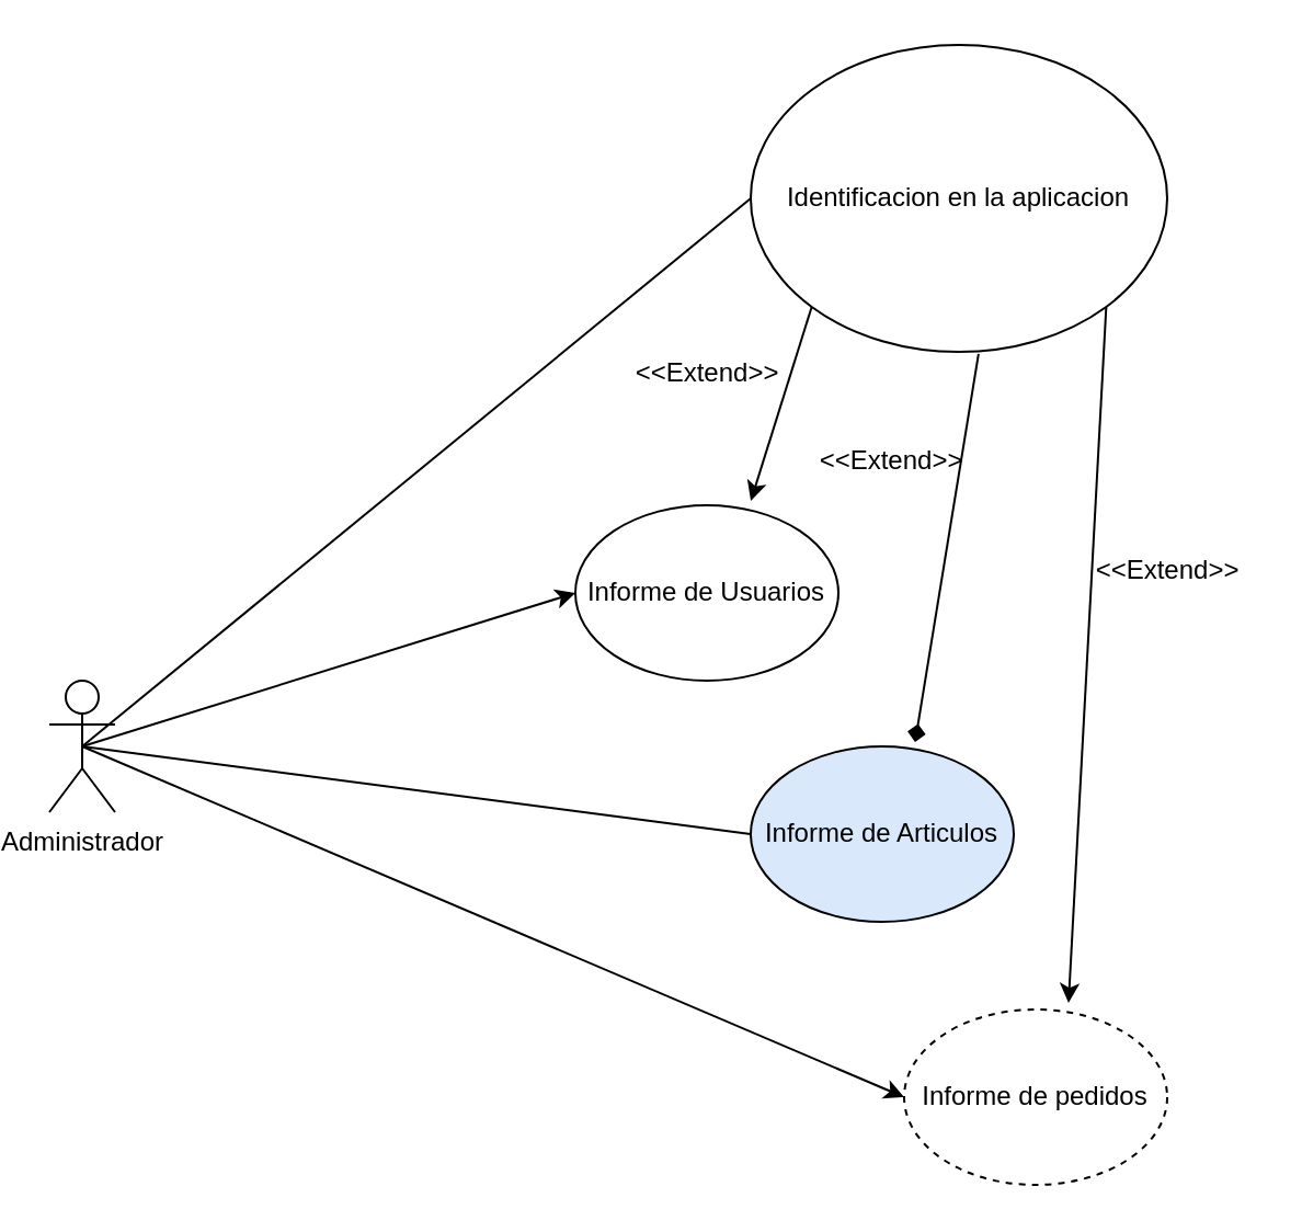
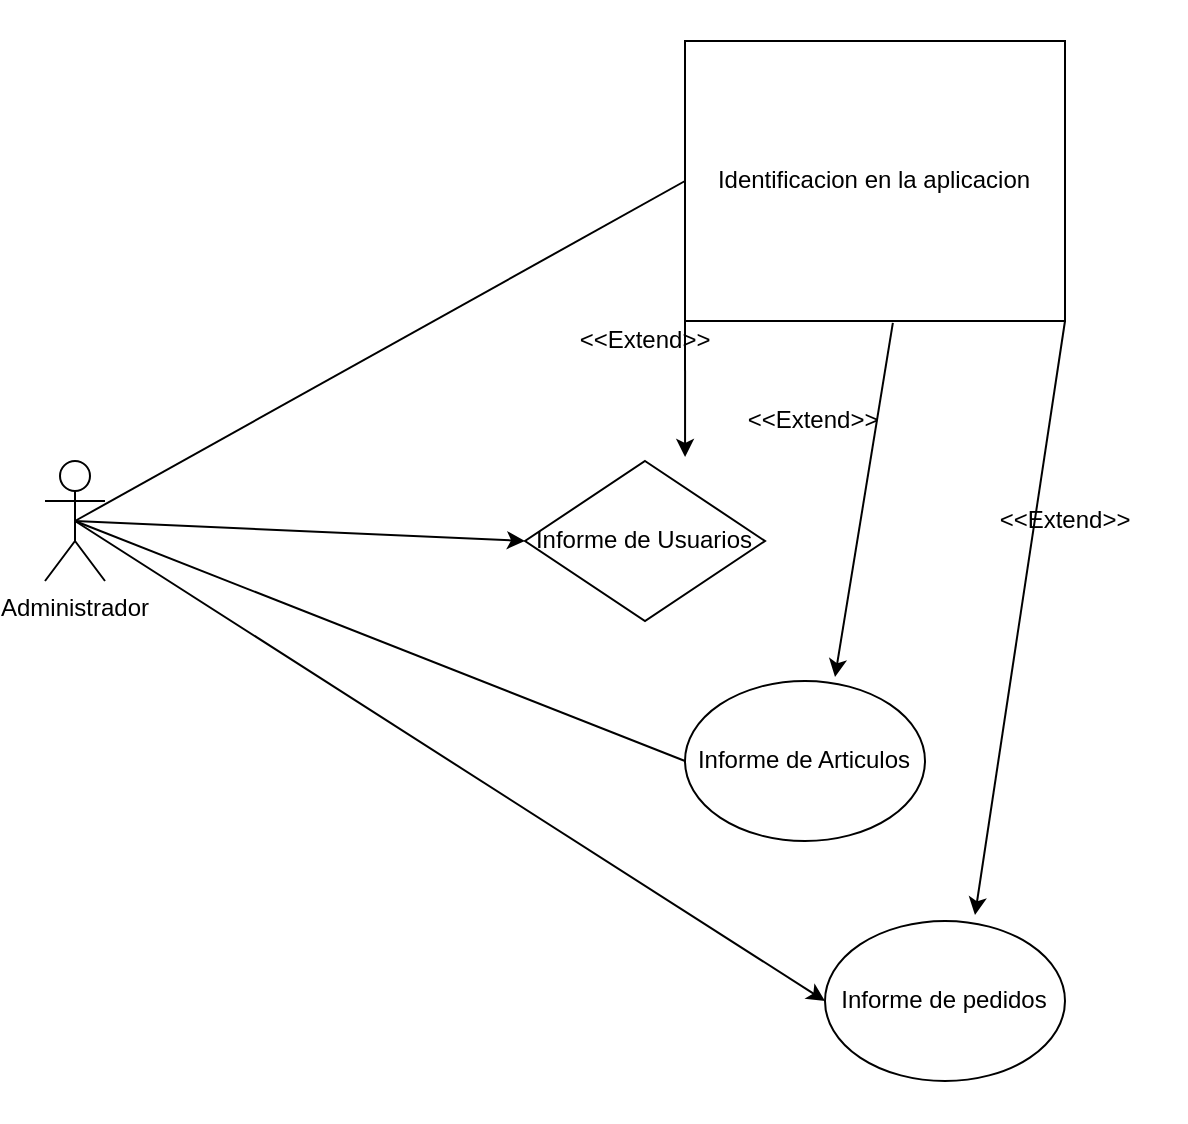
- <mxCell id="3" value="Identificacion en la aplicacion" style="ellipse;whiteSpace=wrap;html=1;" vertex="1" parent="1"><mxGeometry x="340" y="20" width="190" height="140" as="geometry" /></mxCell>
+ <mxCell id="3" value="Identificacion en la aplicacion" style="whiteSpace=wrap;html=1;rounded=0;" vertex="1" parent="1"><mxGeometry x="340" y="20" width="190" height="140" as="geometry" /></mxCell>
- <mxCell id="4" value="Informe de Usuarios" style="ellipse;whiteSpace=wrap;html=1;" vertex="1" parent="1"><mxGeometry x="260" y="230" width="120" height="80" as="geometry" /></mxCell>
+ <mxCell id="4" value="Informe de Usuarios" style="rhombus;whiteSpace=wrap;html=1;" vertex="1" parent="1"><mxGeometry x="260" y="230" width="120" height="80" as="geometry" /></mxCell>
- <mxCell id="12" value="" style="endArrow=diamond;html=1;exitX=0.547;exitY=1.007;exitDx=0;exitDy=0;exitPerimeter=0;entryX=0.625;entryY=-0.025;entryDx=0;entryDy=0;entryPerimeter=0;" edge="1" parent="1" source="3" target="5"><mxGeometry width="50" height="50" relative="1" as="geometry"><mxPoint x="340" y="220" as="sourcePoint" /><mxPoint x="390" y="170" as="targetPoint" /></mxGeometry></mxCell>
+ <mxCell id="12" value="" style="endArrow=classic;html=1;exitX=0.547;exitY=1.007;exitDx=0;exitDy=0;exitPerimeter=0;entryX=0.625;entryY=-0.025;entryDx=0;entryDy=0;entryPerimeter=0;" edge="1" parent="1" source="3" target="5"><mxGeometry width="50" height="50" relative="1" as="geometry"><mxPoint x="340" y="220" as="sourcePoint" /><mxPoint x="390" y="170" as="targetPoint" /></mxGeometry></mxCell>
- <mxCell id="2" value="Administrador" style="shape=umlActor;verticalLabelPosition=bottom;verticalAlign=top;html=1;outlineConnect=0;" vertex="1" parent="1"><mxGeometry x="20" y="310" width="30" height="60" as="geometry" /></mxCell>
+ <mxCell id="2" value="Administrador" style="shape=umlActor;verticalLabelPosition=bottom;verticalAlign=top;html=1;outlineConnect=0;" vertex="1" parent="1"><mxGeometry x="20" y="230" width="30" height="60" as="geometry" /></mxCell>
- <mxCell id="5" value="Informe de Articulos" style="ellipse;whiteSpace=wrap;html=1;fillColor=#dae8fc;" vertex="1" parent="1"><mxGeometry x="340" y="340" width="120" height="80" as="geometry" /></mxCell>
+ <mxCell id="5" value="Informe de Articulos" style="ellipse;whiteSpace=wrap;html=1;" vertex="1" parent="1"><mxGeometry x="340" y="340" width="120" height="80" as="geometry" /></mxCell>
- <mxCell id="6" value="Informe de pedidos" style="ellipse;whiteSpace=wrap;html=1;dashed=1;" vertex="1" parent="1"><mxGeometry x="410" y="460" width="120" height="80" as="geometry" /></mxCell>
+ <mxCell id="6" value="Informe de pedidos" style="ellipse;whiteSpace=wrap;html=1;" vertex="1" parent="1"><mxGeometry x="410" y="460" width="120" height="80" as="geometry" /></mxCell>
